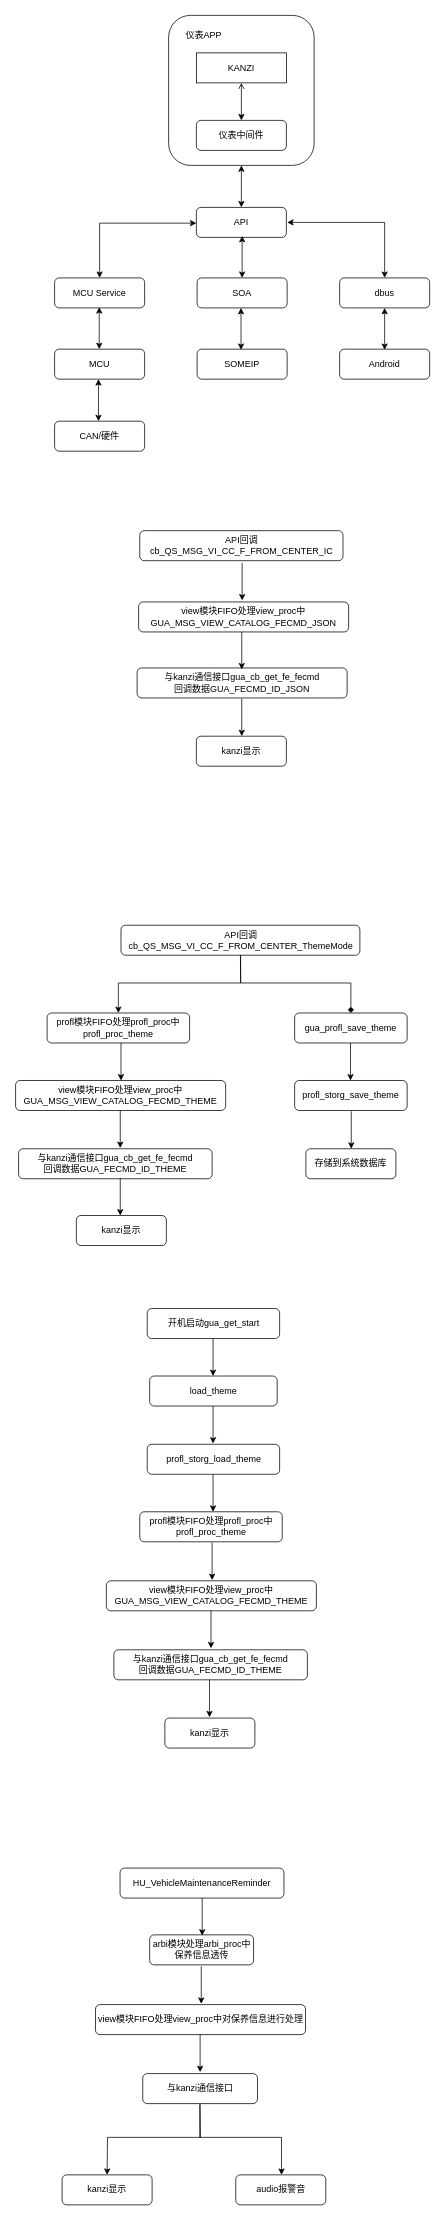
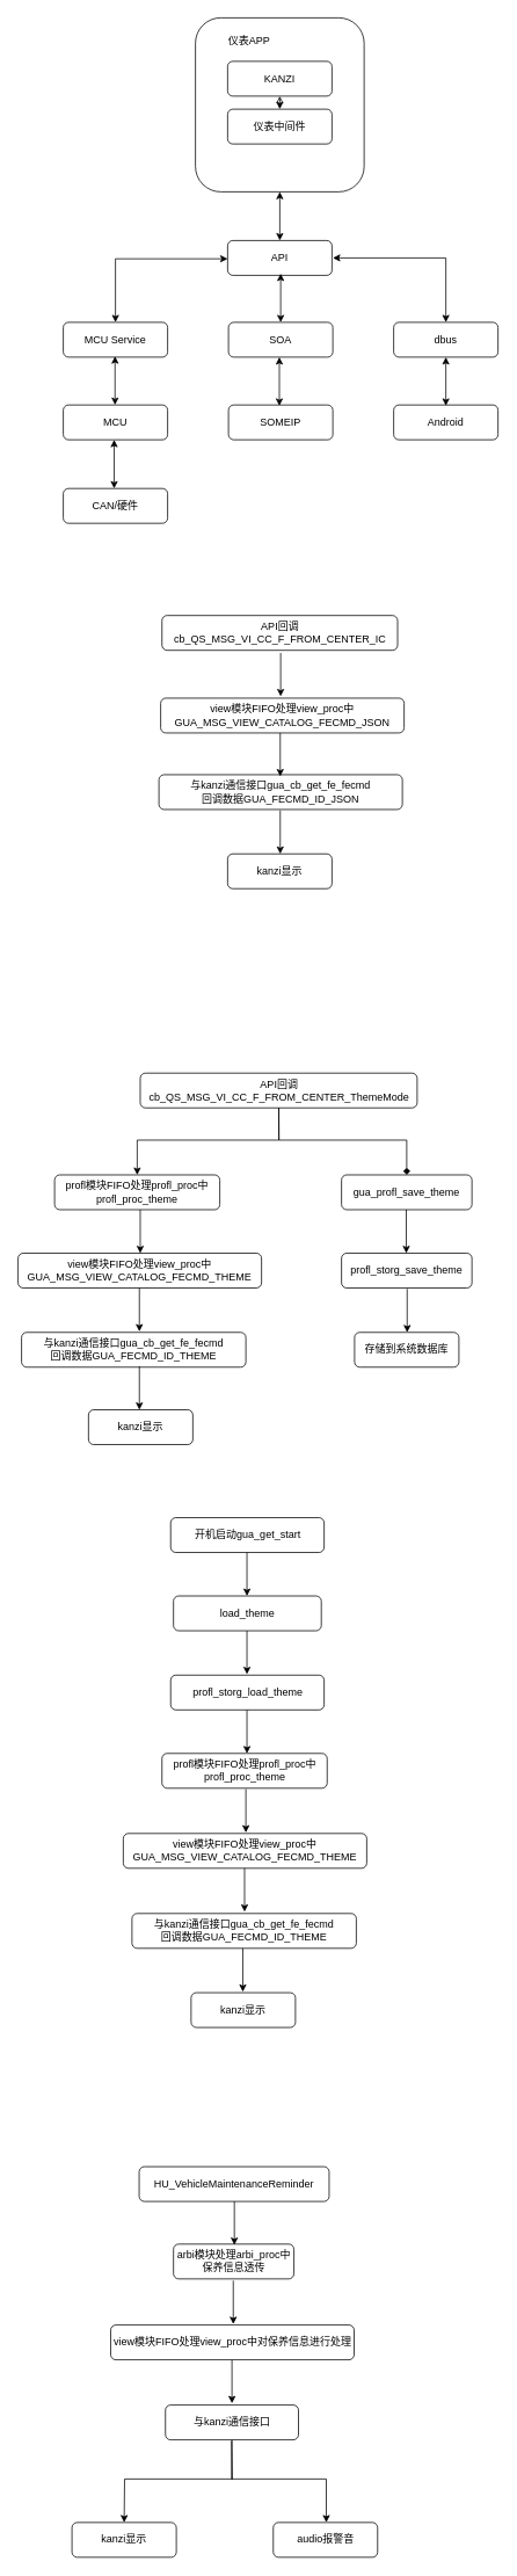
- <mxCell id="6" value="&lt;font style=&quot;font-size: 12px;&quot;&gt;仪表APP&lt;/font&gt;" style="text;html=1;strokeColor=none;fillColor=none;align=center;verticalAlign=middle;whiteSpace=wrap;rounded=0;" parent="1" vertex="1"><mxGeometry x="241" y="32" width="60" height="30" as="geometry" /></mxCell>
+ <mxCell id="6" value="&lt;font style=&quot;font-size: 12px;&quot;&gt;仪表APP&lt;/font&gt;" style="text;html=1;strokeColor=none;fillColor=none;align=center;verticalAlign=middle;whiteSpace=wrap;rounded=0;" parent="1" vertex="1"><mxGeometry x="256" y="32" width="60" height="30" as="geometry" /></mxCell>
- <mxCell id="3" value="KANZI" style="whiteSpace=wrap;html=1;fontSize=12;glass=0;strokeWidth=1;shadow=0;rounded=0;" parent="1" vertex="1"><mxGeometry x="261" y="70" width="120" height="40" as="geometry" /></mxCell>
+ <mxCell id="3" value="KANZI" style="rounded=1;whiteSpace=wrap;html=1;fontSize=12;glass=0;strokeWidth=1;shadow=0;" parent="1" vertex="1"><mxGeometry x="261" y="70" width="120" height="40" as="geometry" /></mxCell>
- <mxCell id="4" value="仪表中间件" style="rounded=1;whiteSpace=wrap;html=1;fontSize=12;glass=0;strokeWidth=1;shadow=0;" parent="1" vertex="1"><mxGeometry x="261" y="160" width="120" height="40" as="geometry" /></mxCell>
+ <mxCell id="4" value="仪表中间件" style="rounded=1;whiteSpace=wrap;html=1;fontSize=12;glass=0;strokeWidth=1;shadow=0;" parent="1" vertex="1"><mxGeometry x="261" y="125" width="120" height="40" as="geometry" /></mxCell>
